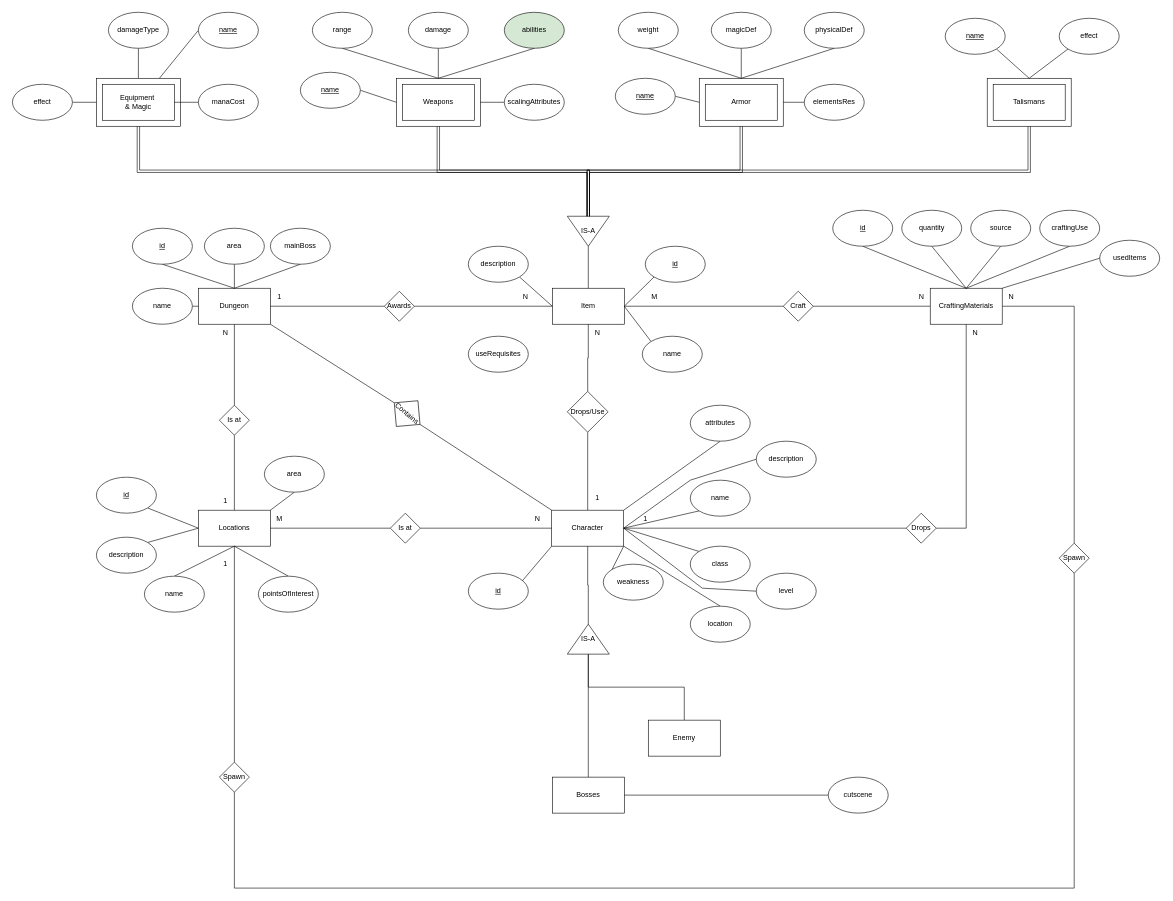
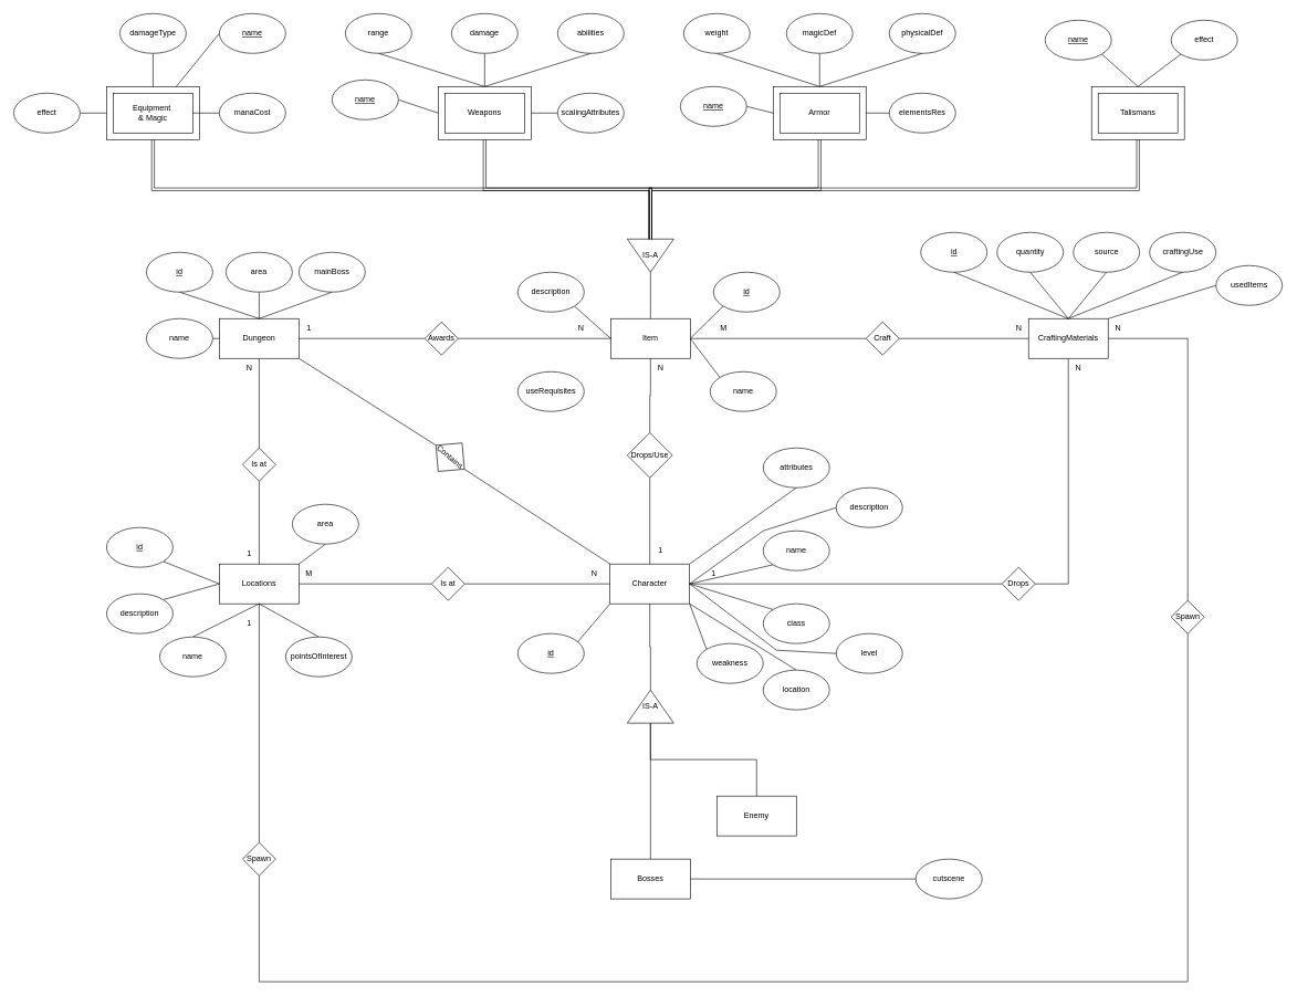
- <mxCell id="36" value="abilities" style="ellipse;whiteSpace=wrap;html=1;fillColor=#d5e8d4;" parent="1" vertex="1"><mxGeometry x="840" y="20" width="100" height="60" as="geometry" /></mxCell>
+ <mxCell id="36" value="abilities" style="ellipse;whiteSpace=wrap;html=1;" parent="1" vertex="1"><mxGeometry x="840" y="20" width="100" height="60" as="geometry" /></mxCell>
- <mxCell id="83" value="weakness" style="ellipse;whiteSpace=wrap;html=1;" parent="1" vertex="1"><mxGeometry x="1005" y="940" width="100" height="60" as="geometry" /></mxCell>
+ <mxCell id="83" value="weakness" style="ellipse;whiteSpace=wrap;html=1;" parent="1" vertex="1"><mxGeometry x="1050" y="970" width="100" height="60" as="geometry" /></mxCell>
